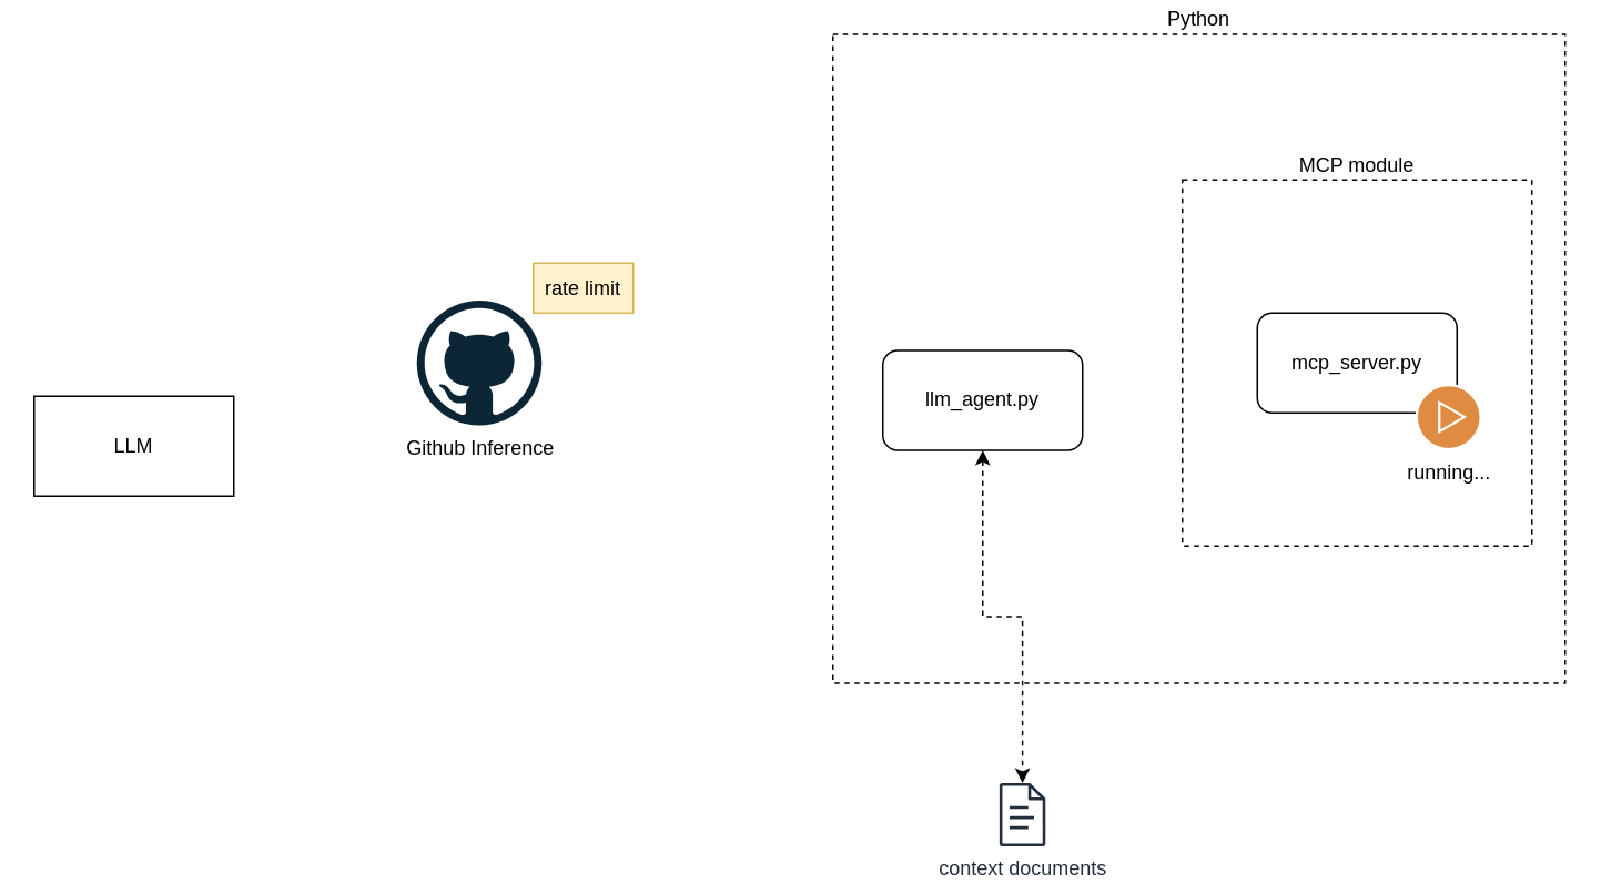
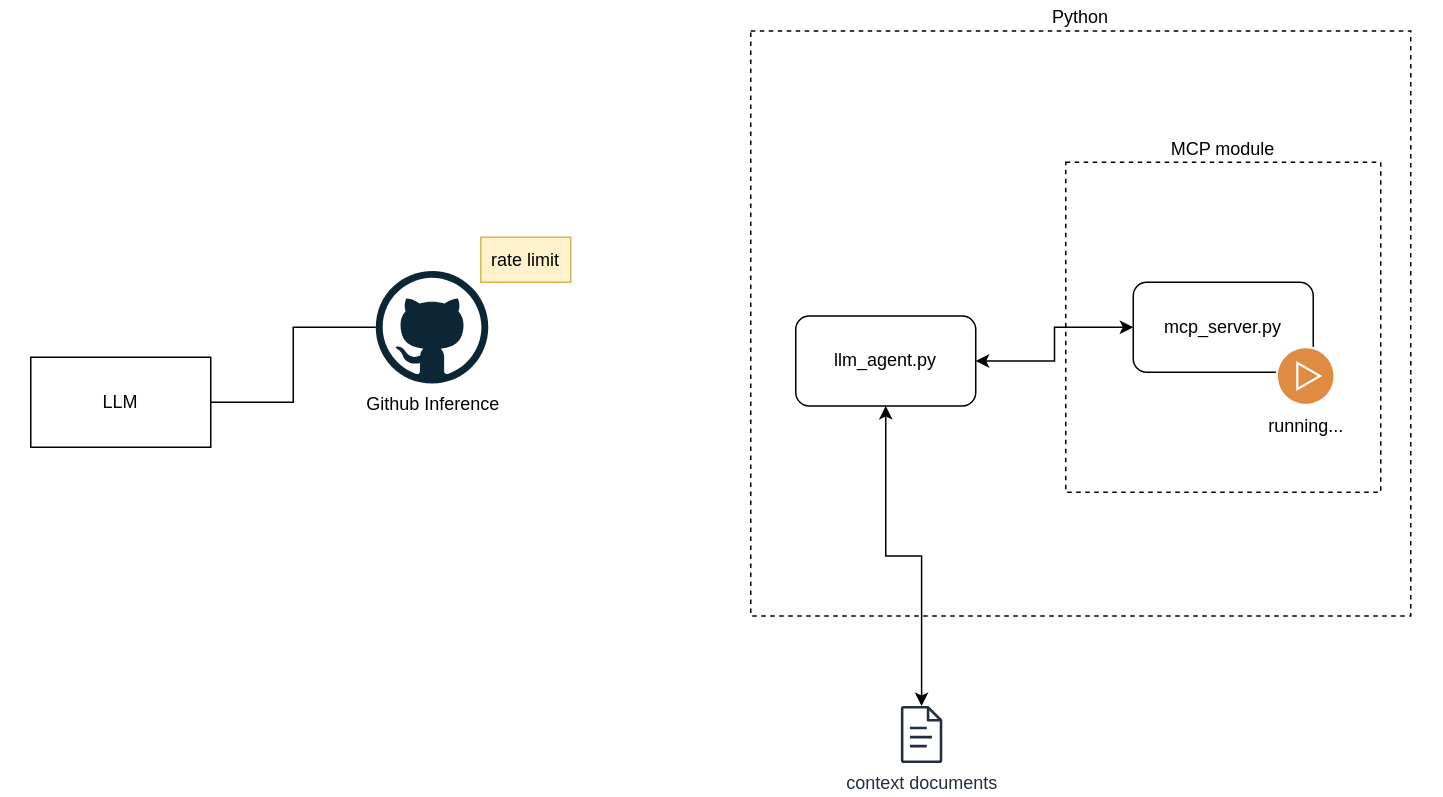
+ <mxCell id="9" style="edgeStyle=orthogonalEdgeStyle;rounded=0;orthogonalLoop=1;jettySize=auto;html=1;entryX=1;entryY=0.5;entryDx=0;entryDy=0;startArrow=classic;startFill=1;" edge="1" parent="1" source="10" target="8"><mxGeometry relative="1" as="geometry" /></mxCell>
+ <mxCell id="5" style="edgeStyle=orthogonalEdgeStyle;rounded=0;orthogonalLoop=1;jettySize=auto;html=1;endArrow=none;startFill=0;" edge="1" parent="1" source="6" target="4"><mxGeometry relative="1" as="geometry" /></mxCell>
- <mxCell id="7" style="rounded=0;orthogonalLoop=1;jettySize=auto;html=1;edgeStyle=orthogonalEdgeStyle;startArrow=classic;startFill=1;dashed=1;" edge="1" parent="1" source="8" target="11"><mxGeometry relative="1" as="geometry" /></mxCell>
+ <mxCell id="7" style="rounded=0;orthogonalLoop=1;jettySize=auto;html=1;edgeStyle=orthogonalEdgeStyle;startArrow=classic;startFill=1;" edge="1" parent="1" source="8" target="11"><mxGeometry relative="1" as="geometry" /></mxCell>
